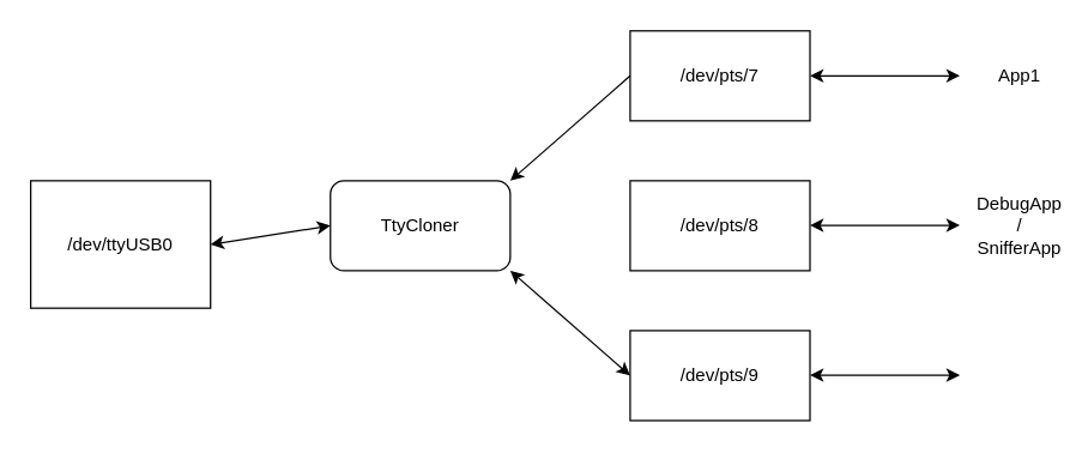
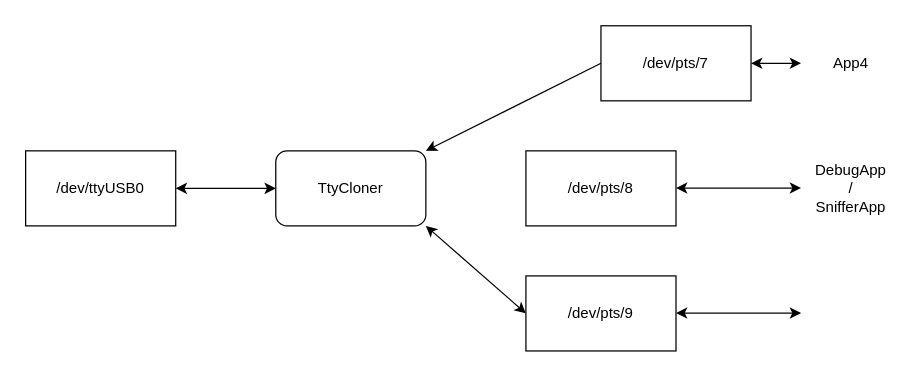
- <mxCell id="3" value="/dev/pts/7" style="rounded=0;whiteSpace=wrap;html=1;" parent="1" vertex="1"><mxGeometry x="420" y="20" width="120" height="60" as="geometry" /></mxCell>
+ <mxCell id="3" value="/dev/pts/7" style="rounded=0;whiteSpace=wrap;html=1;" parent="1" vertex="1"><mxGeometry x="480" y="20" width="120" height="60" as="geometry" /></mxCell>
- <mxCell id="11" value="App1" style="text;html=1;strokeColor=none;fillColor=none;align=center;verticalAlign=middle;whiteSpace=wrap;rounded=0;" parent="1" vertex="1"><mxGeometry x="660" y="40" width="40" height="20" as="geometry" /></mxCell>
+ <mxCell id="11" value="App4" style="text;html=1;strokeColor=none;fillColor=none;align=center;verticalAlign=middle;whiteSpace=wrap;rounded=0;" parent="1" vertex="1"><mxGeometry x="660" y="40" width="40" height="20" as="geometry" /></mxCell>
- <mxCell id="2" value="/dev/ttyUSB0" style="rounded=0;whiteSpace=wrap;html=1;" parent="1" vertex="1"><mxGeometry x="20" y="120" width="120" height="85" as="geometry" /></mxCell>
+ <mxCell id="2" value="/dev/ttyUSB0" style="rounded=0;whiteSpace=wrap;html=1;" parent="1" vertex="1"><mxGeometry x="20" y="120" width="120" height="60" as="geometry" /></mxCell>
